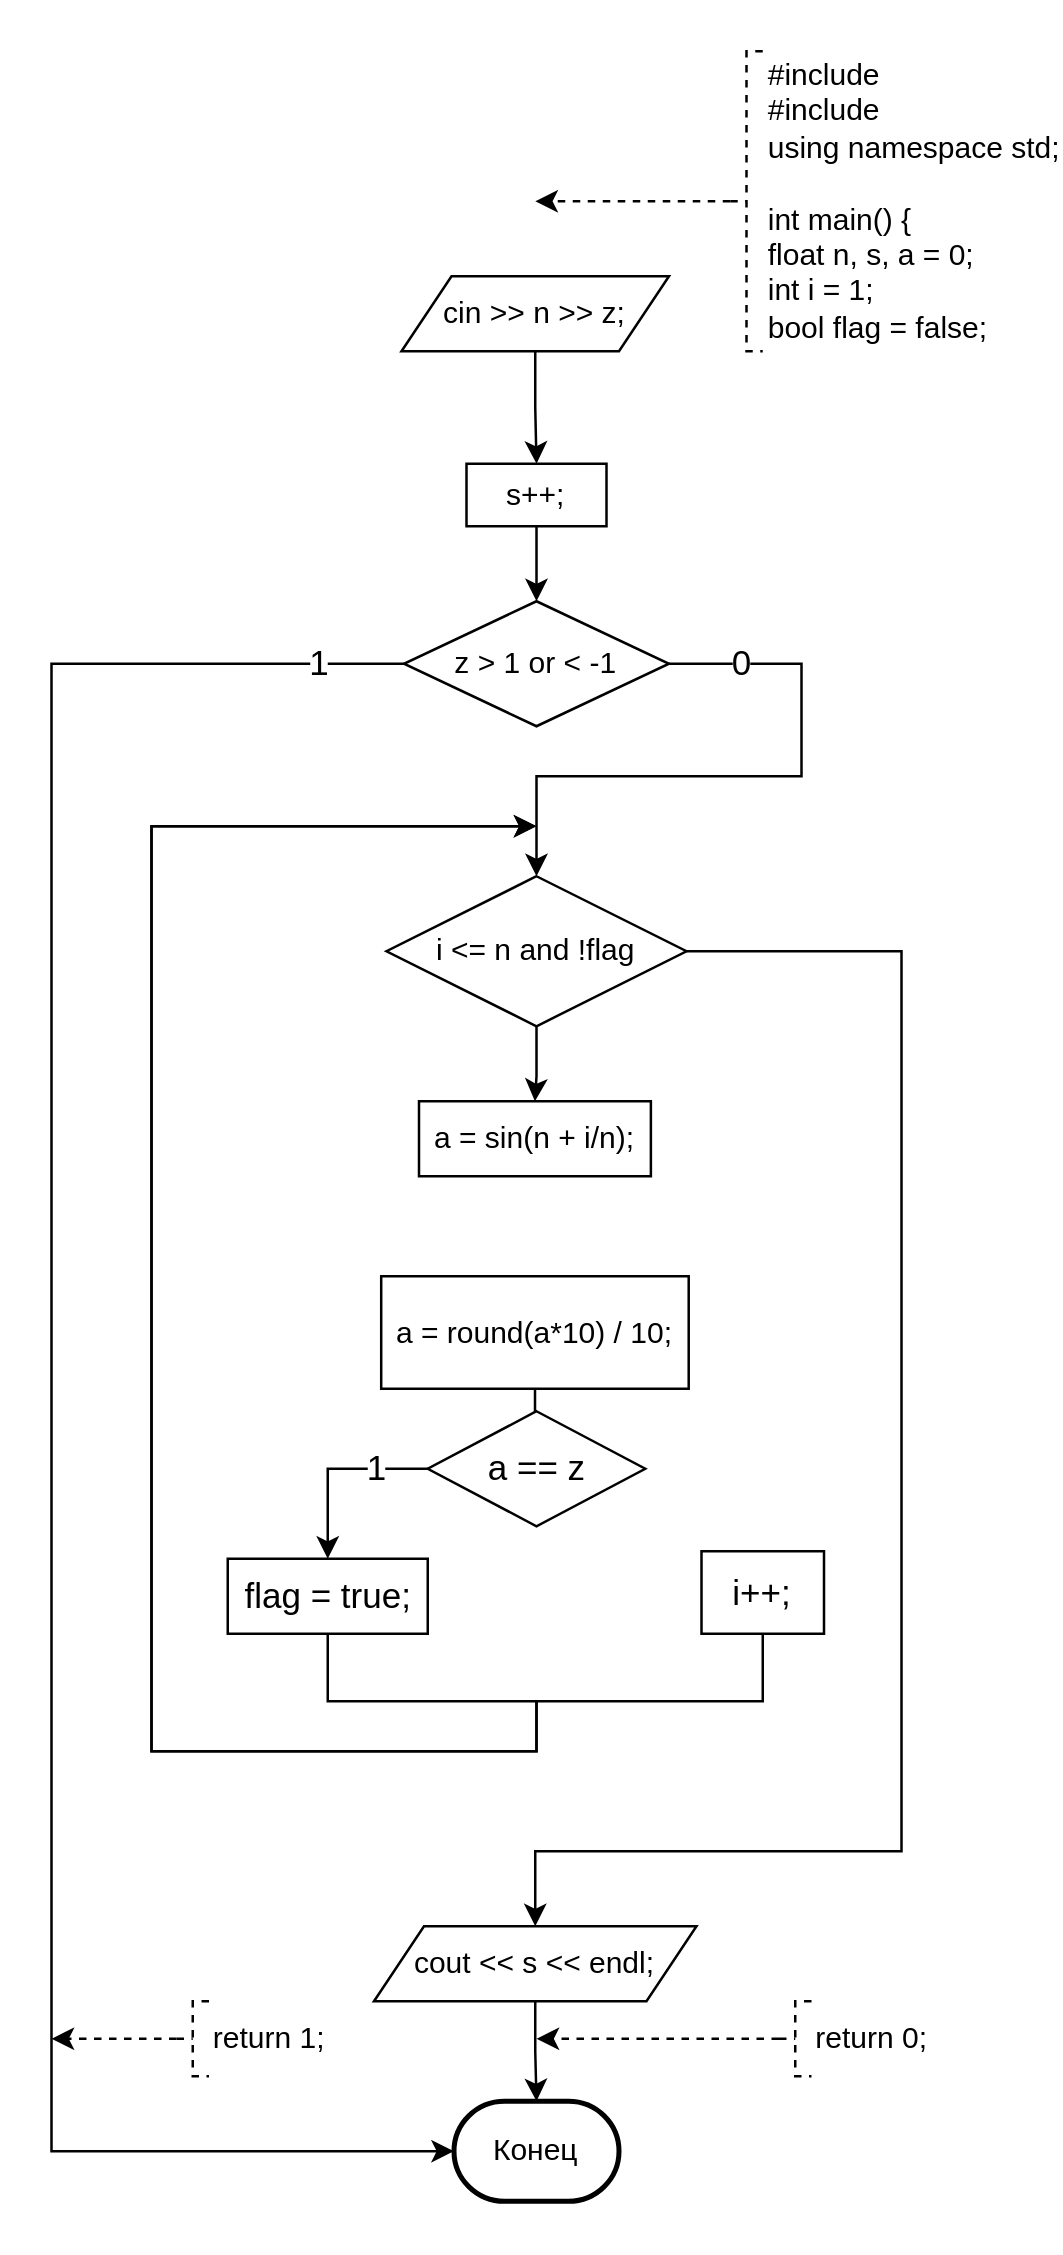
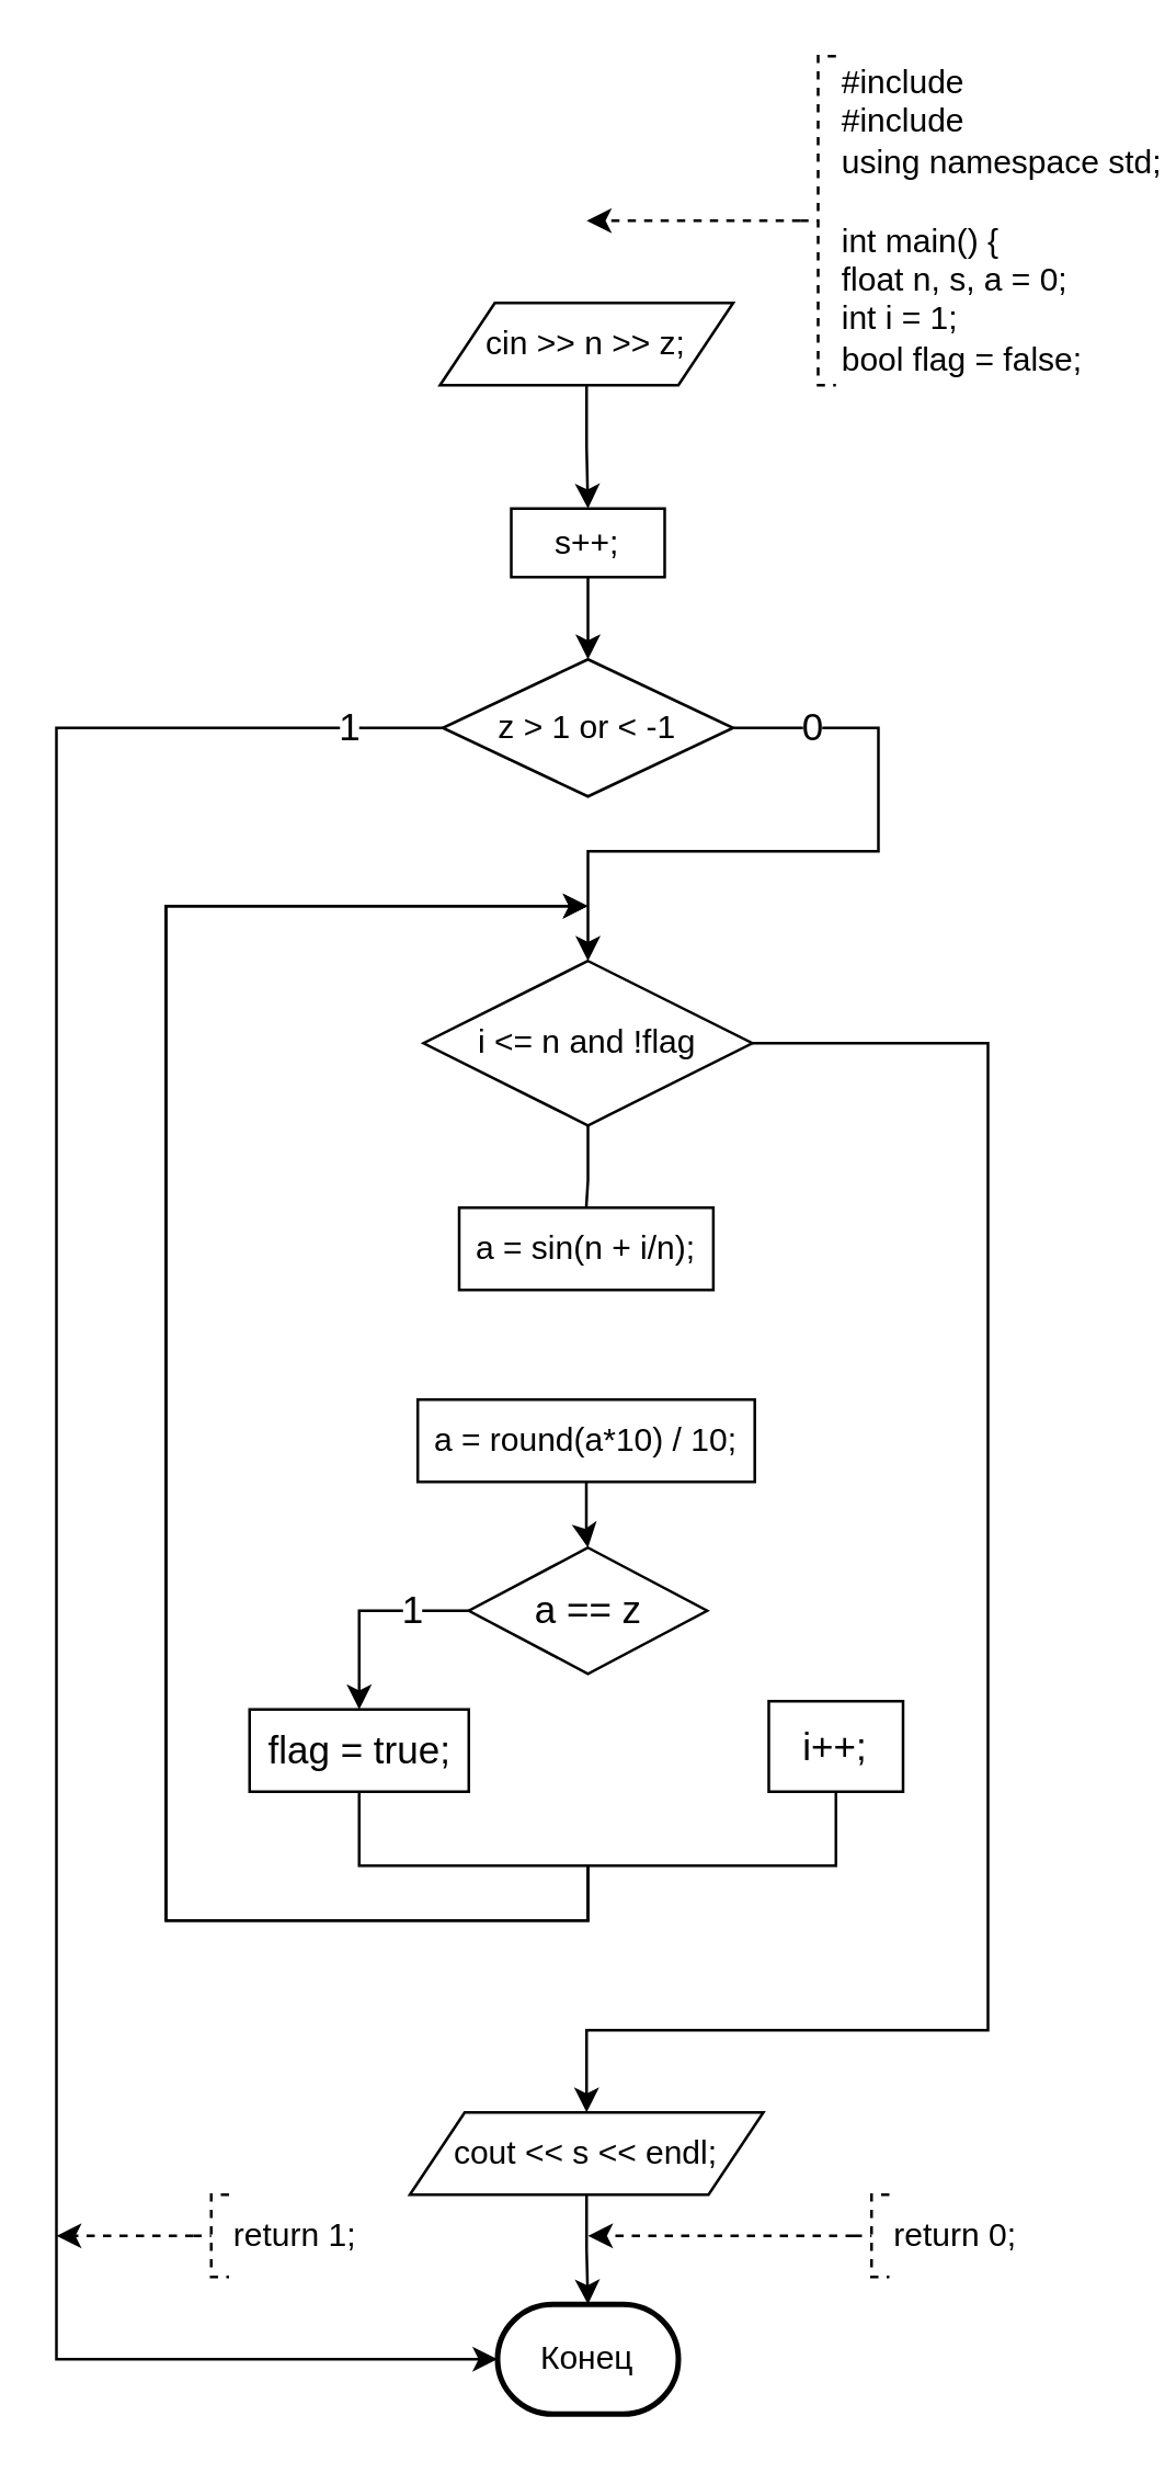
- <mxCell id="17" style="edgeStyle=orthogonalEdgeStyle;rounded=0;orthogonalLoop=1;jettySize=auto;html=1;entryX=0.5;entryY=0;entryDx=0;entryDy=0;fontSize=14;" edge="1" parent="1" source="18" target="19"><mxGeometry relative="1" as="geometry" /></mxCell>
+ <mxCell id="17" style="edgeStyle=orthogonalEdgeStyle;rounded=0;orthogonalLoop=1;jettySize=auto;html=1;entryX=0.5;entryY=0;entryDx=0;entryDy=0;fontSize=14;endArrow=none;" edge="1" parent="1" source="18" target="19"><mxGeometry relative="1" as="geometry" /></mxCell>
- <mxCell id="21" value="a = round(a*10) / 10;" style="whiteSpace=wrap;html=1;" vertex="1" parent="1"><mxGeometry x="151.88" y="510" width="123" height="45" as="geometry" /></mxCell>
+ <mxCell id="21" value="a = round(a*10) / 10;" style="whiteSpace=wrap;html=1;" vertex="1" parent="1"><mxGeometry x="151.88" y="510" width="123" height="30" as="geometry" /></mxCell>
